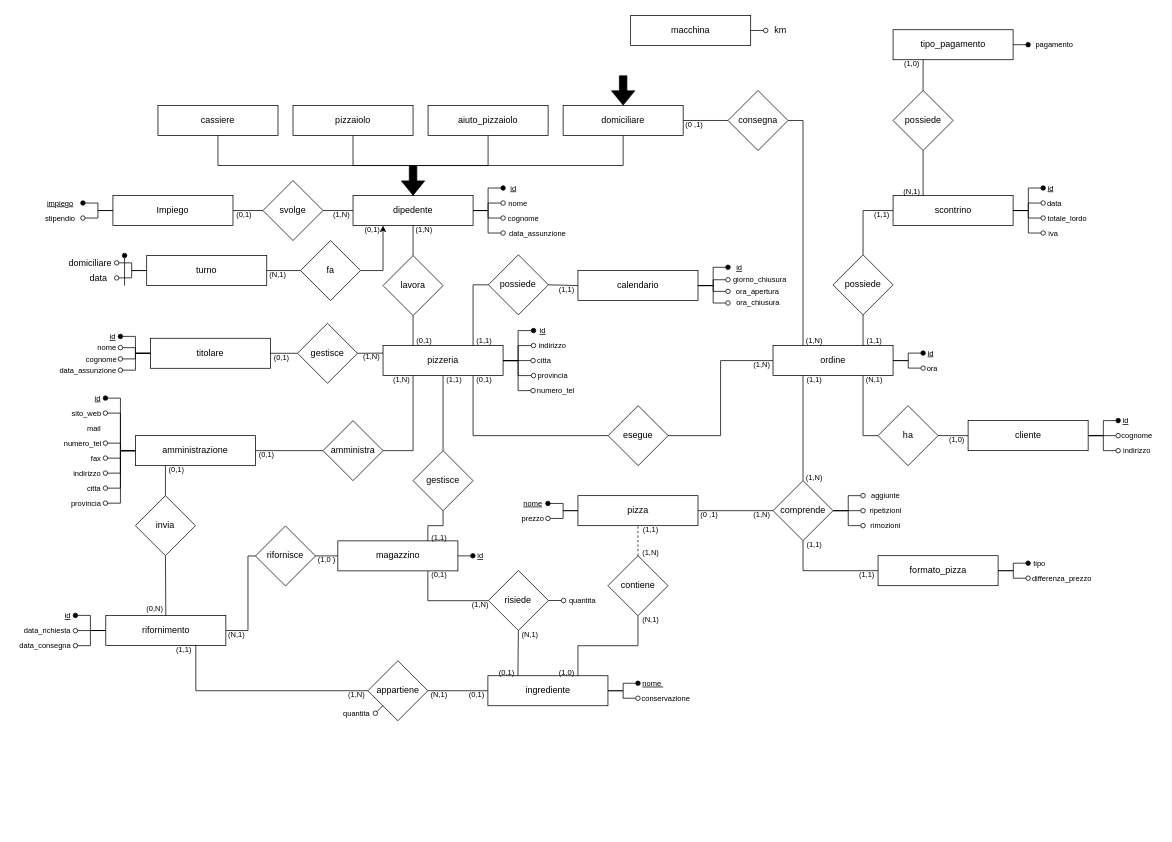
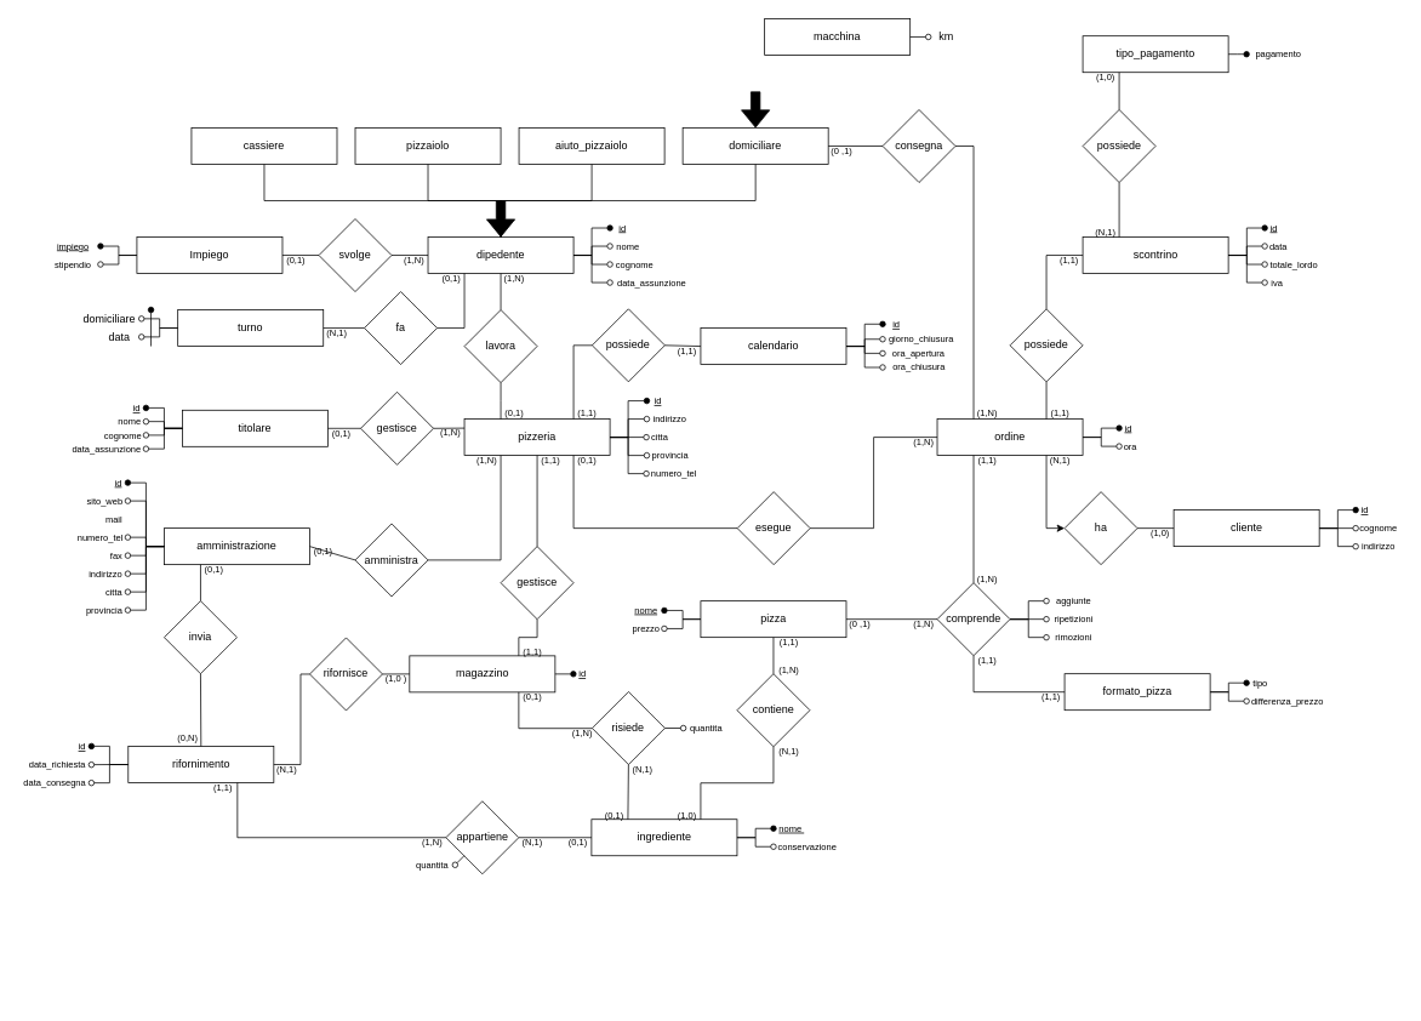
- <mxCell id="139" value="" style="endArrow=classic;html=1;entryX=0.25;entryY=1;entryDx=0;entryDy=0;exitX=1;exitY=0.5;exitDx=0;exitDy=0;edgeStyle=elbowEdgeStyle;rounded=0;" parent="1" source="107" target="2" edge="1"><mxGeometry width="50" height="50" relative="1" as="geometry"><mxPoint x="125.5" y="492.25" as="sourcePoint" /><mxPoint x="175.5" y="442.25" as="targetPoint" /><Array as="points"><mxPoint x="510" y="330" /></Array></mxGeometry></mxCell>
+ <mxCell id="139" value="" style="endArrow=none;html=1;entryX=0.25;entryY=1;entryDx=0;entryDy=0;exitX=1;exitY=0.5;exitDx=0;exitDy=0;edgeStyle=elbowEdgeStyle;rounded=0;" parent="1" source="107" target="2" edge="1"><mxGeometry width="50" height="50" relative="1" as="geometry"><mxPoint x="125.5" y="492.25" as="sourcePoint" /><mxPoint x="175.5" y="442.25" as="targetPoint" /><Array as="points"><mxPoint x="510" y="330" /></Array></mxGeometry></mxCell>
- <mxCell id="183" value="" style="endArrow=none;html=1;entryX=0;entryY=0.5;entryDx=0;entryDy=0;exitX=0.75;exitY=1;exitDx=0;exitDy=0;edgeStyle=elbowEdgeStyle;rounded=0;elbow=vertical;verticalAlign=middle;" parent="1" source="19" target="175" edge="1"><mxGeometry width="50" height="50" relative="1" as="geometry"><mxPoint x="1299.75" y="655" as="sourcePoint" /><mxPoint x="1439.75" y="520.5" as="targetPoint" /><Array as="points"><mxPoint x="1159.75" y="580" /></Array></mxGeometry></mxCell>
+ <mxCell id="183" value="" style="endArrow=classic;html=1;entryX=0;entryY=0.5;entryDx=0;entryDy=0;exitX=0.75;exitY=1;exitDx=0;exitDy=0;edgeStyle=elbowEdgeStyle;rounded=0;elbow=vertical;verticalAlign=middle;" parent="1" source="19" target="175" edge="1"><mxGeometry width="50" height="50" relative="1" as="geometry"><mxPoint x="1299.75" y="655" as="sourcePoint" /><mxPoint x="1439.75" y="520.5" as="targetPoint" /><Array as="points"><mxPoint x="1159.75" y="580" /></Array></mxGeometry></mxCell>
- <mxCell id="24" value="amministra" style="rhombus;whiteSpace=wrap;html=1;" parent="1" vertex="1"><mxGeometry x="430" y="560" width="80" height="80" as="geometry" /></mxCell>
+ <mxCell id="24" value="amministra" style="rhombus;whiteSpace=wrap;html=1;" parent="1" vertex="1"><mxGeometry x="390" y="575" width="80" height="80" as="geometry" /></mxCell>
- <mxCell id="84" value="" style="endArrow=none;html=1;entryX=0.5;entryY=1;entryDx=0;entryDy=0;exitX=0.5;exitY=0;exitDx=0;exitDy=0;elbow=vertical;rounded=0;dashed=1;" parent="1" source="83" target="82" edge="1"><mxGeometry width="50" height="50" relative="1" as="geometry"><mxPoint x="981.75" y="1020.37" as="sourcePoint" /><mxPoint x="1031.75" y="970.37" as="targetPoint" /></mxGeometry></mxCell>
+ <mxCell id="84" value="" style="endArrow=none;html=1;entryX=0.5;entryY=1;entryDx=0;entryDy=0;exitX=0.5;exitY=0;exitDx=0;exitDy=0;elbow=vertical;rounded=0;" parent="1" source="83" target="82" edge="1"><mxGeometry width="50" height="50" relative="1" as="geometry"><mxPoint x="981.75" y="1020.37" as="sourcePoint" /><mxPoint x="1031.75" y="970.37" as="targetPoint" /></mxGeometry></mxCell>
